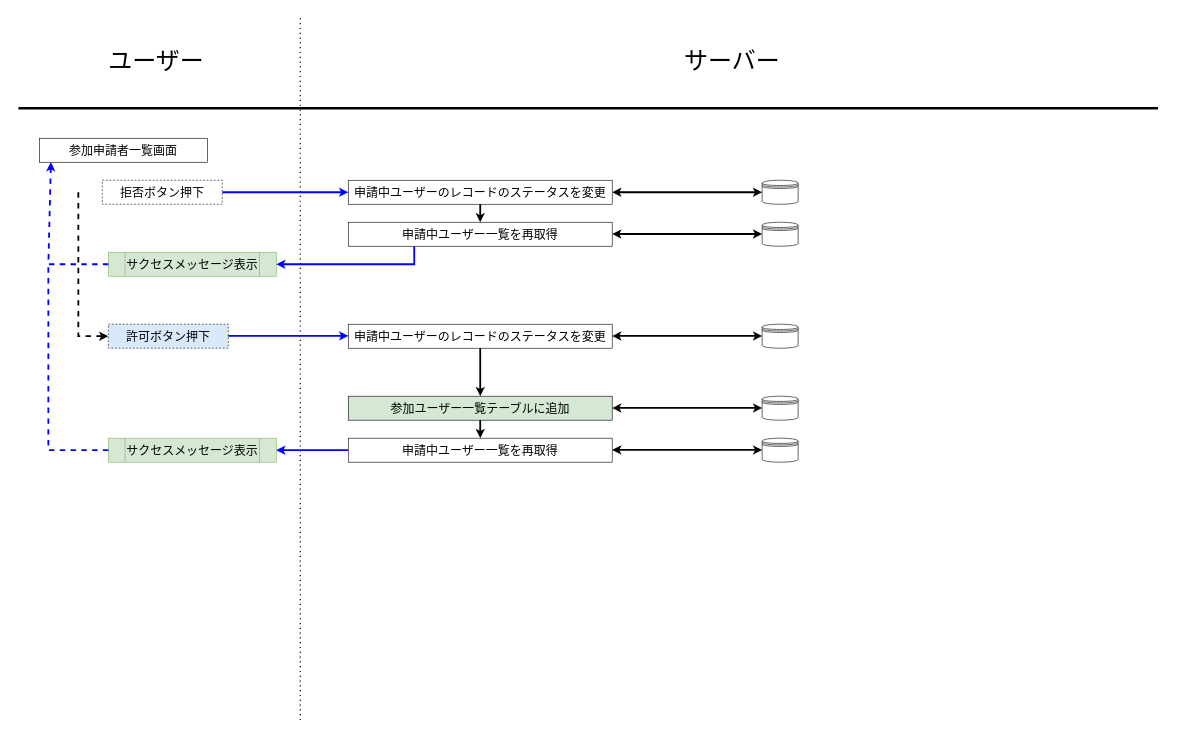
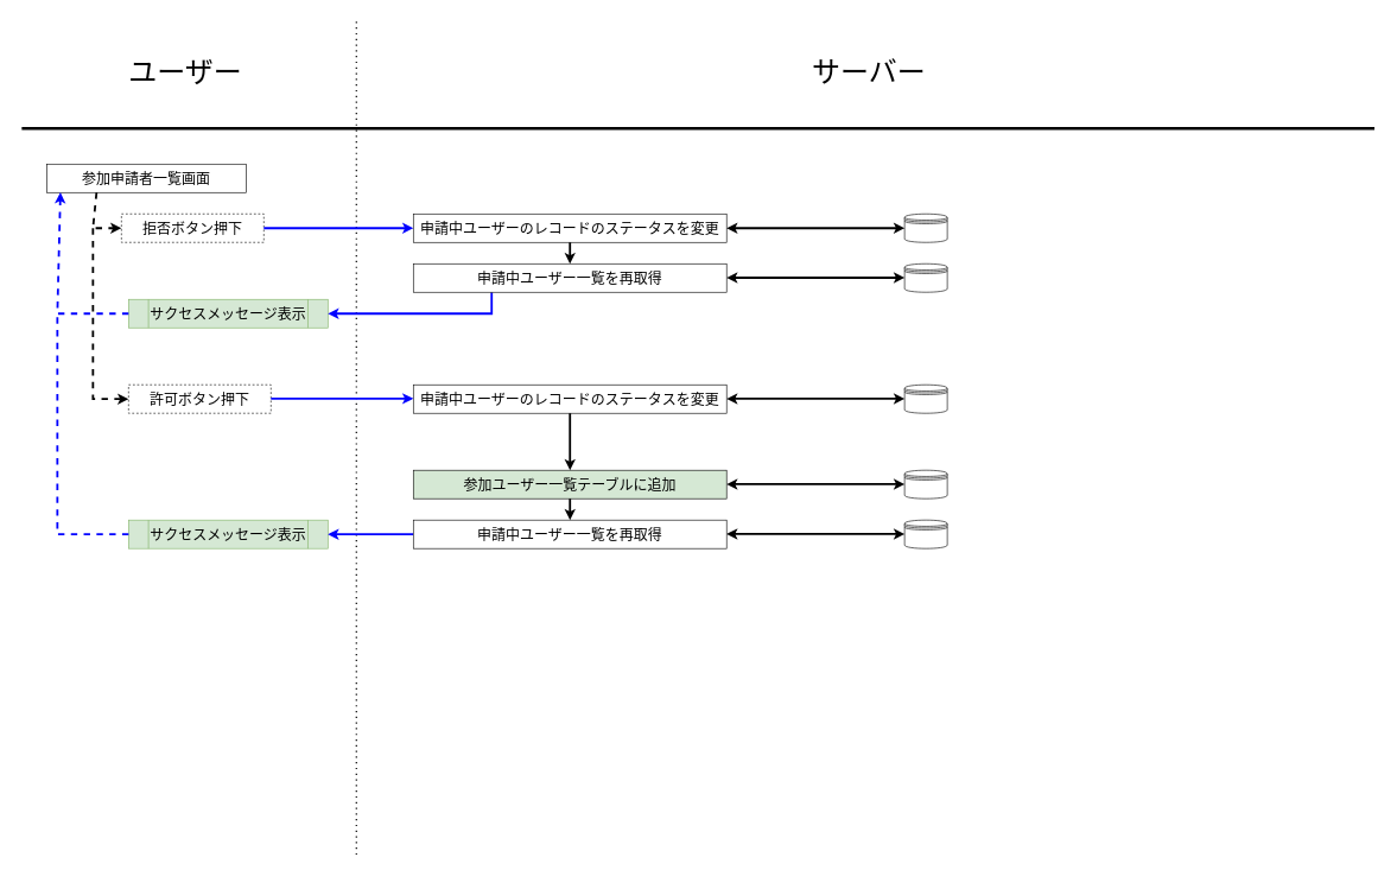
+ <mxCell id="8" value="" style="endArrow=classic;html=1;rounded=0;fontSize=20;strokeWidth=3;exitX=0.25;exitY=1;exitDx=0;exitDy=0;entryX=0;entryY=0.5;entryDx=0;entryDy=0;dashed=1;" edge="1" parent="1" source="6" target="7"><mxGeometry width="50" height="50" relative="1" as="geometry"><mxPoint x="380" y="430" as="sourcePoint" /><mxPoint x="430" y="380" as="targetPoint" /><Array as="points"><mxPoint x="130" y="320" /></Array></mxGeometry></mxCell>
- <mxCell id="12" value="許可ボタン押下" style="rounded=0;whiteSpace=wrap;html=1;fontSize=20;dashed=1;fillColor=#dae8fc;" vertex="1" parent="1"><mxGeometry x="180" y="540" width="200" height="40" as="geometry" /></mxCell>
+ <mxCell id="12" value="許可ボタン押下" style="rounded=0;whiteSpace=wrap;html=1;fontSize=20;dashed=1;" vertex="1" parent="1"><mxGeometry x="180" y="540" width="200" height="40" as="geometry" /></mxCell>
